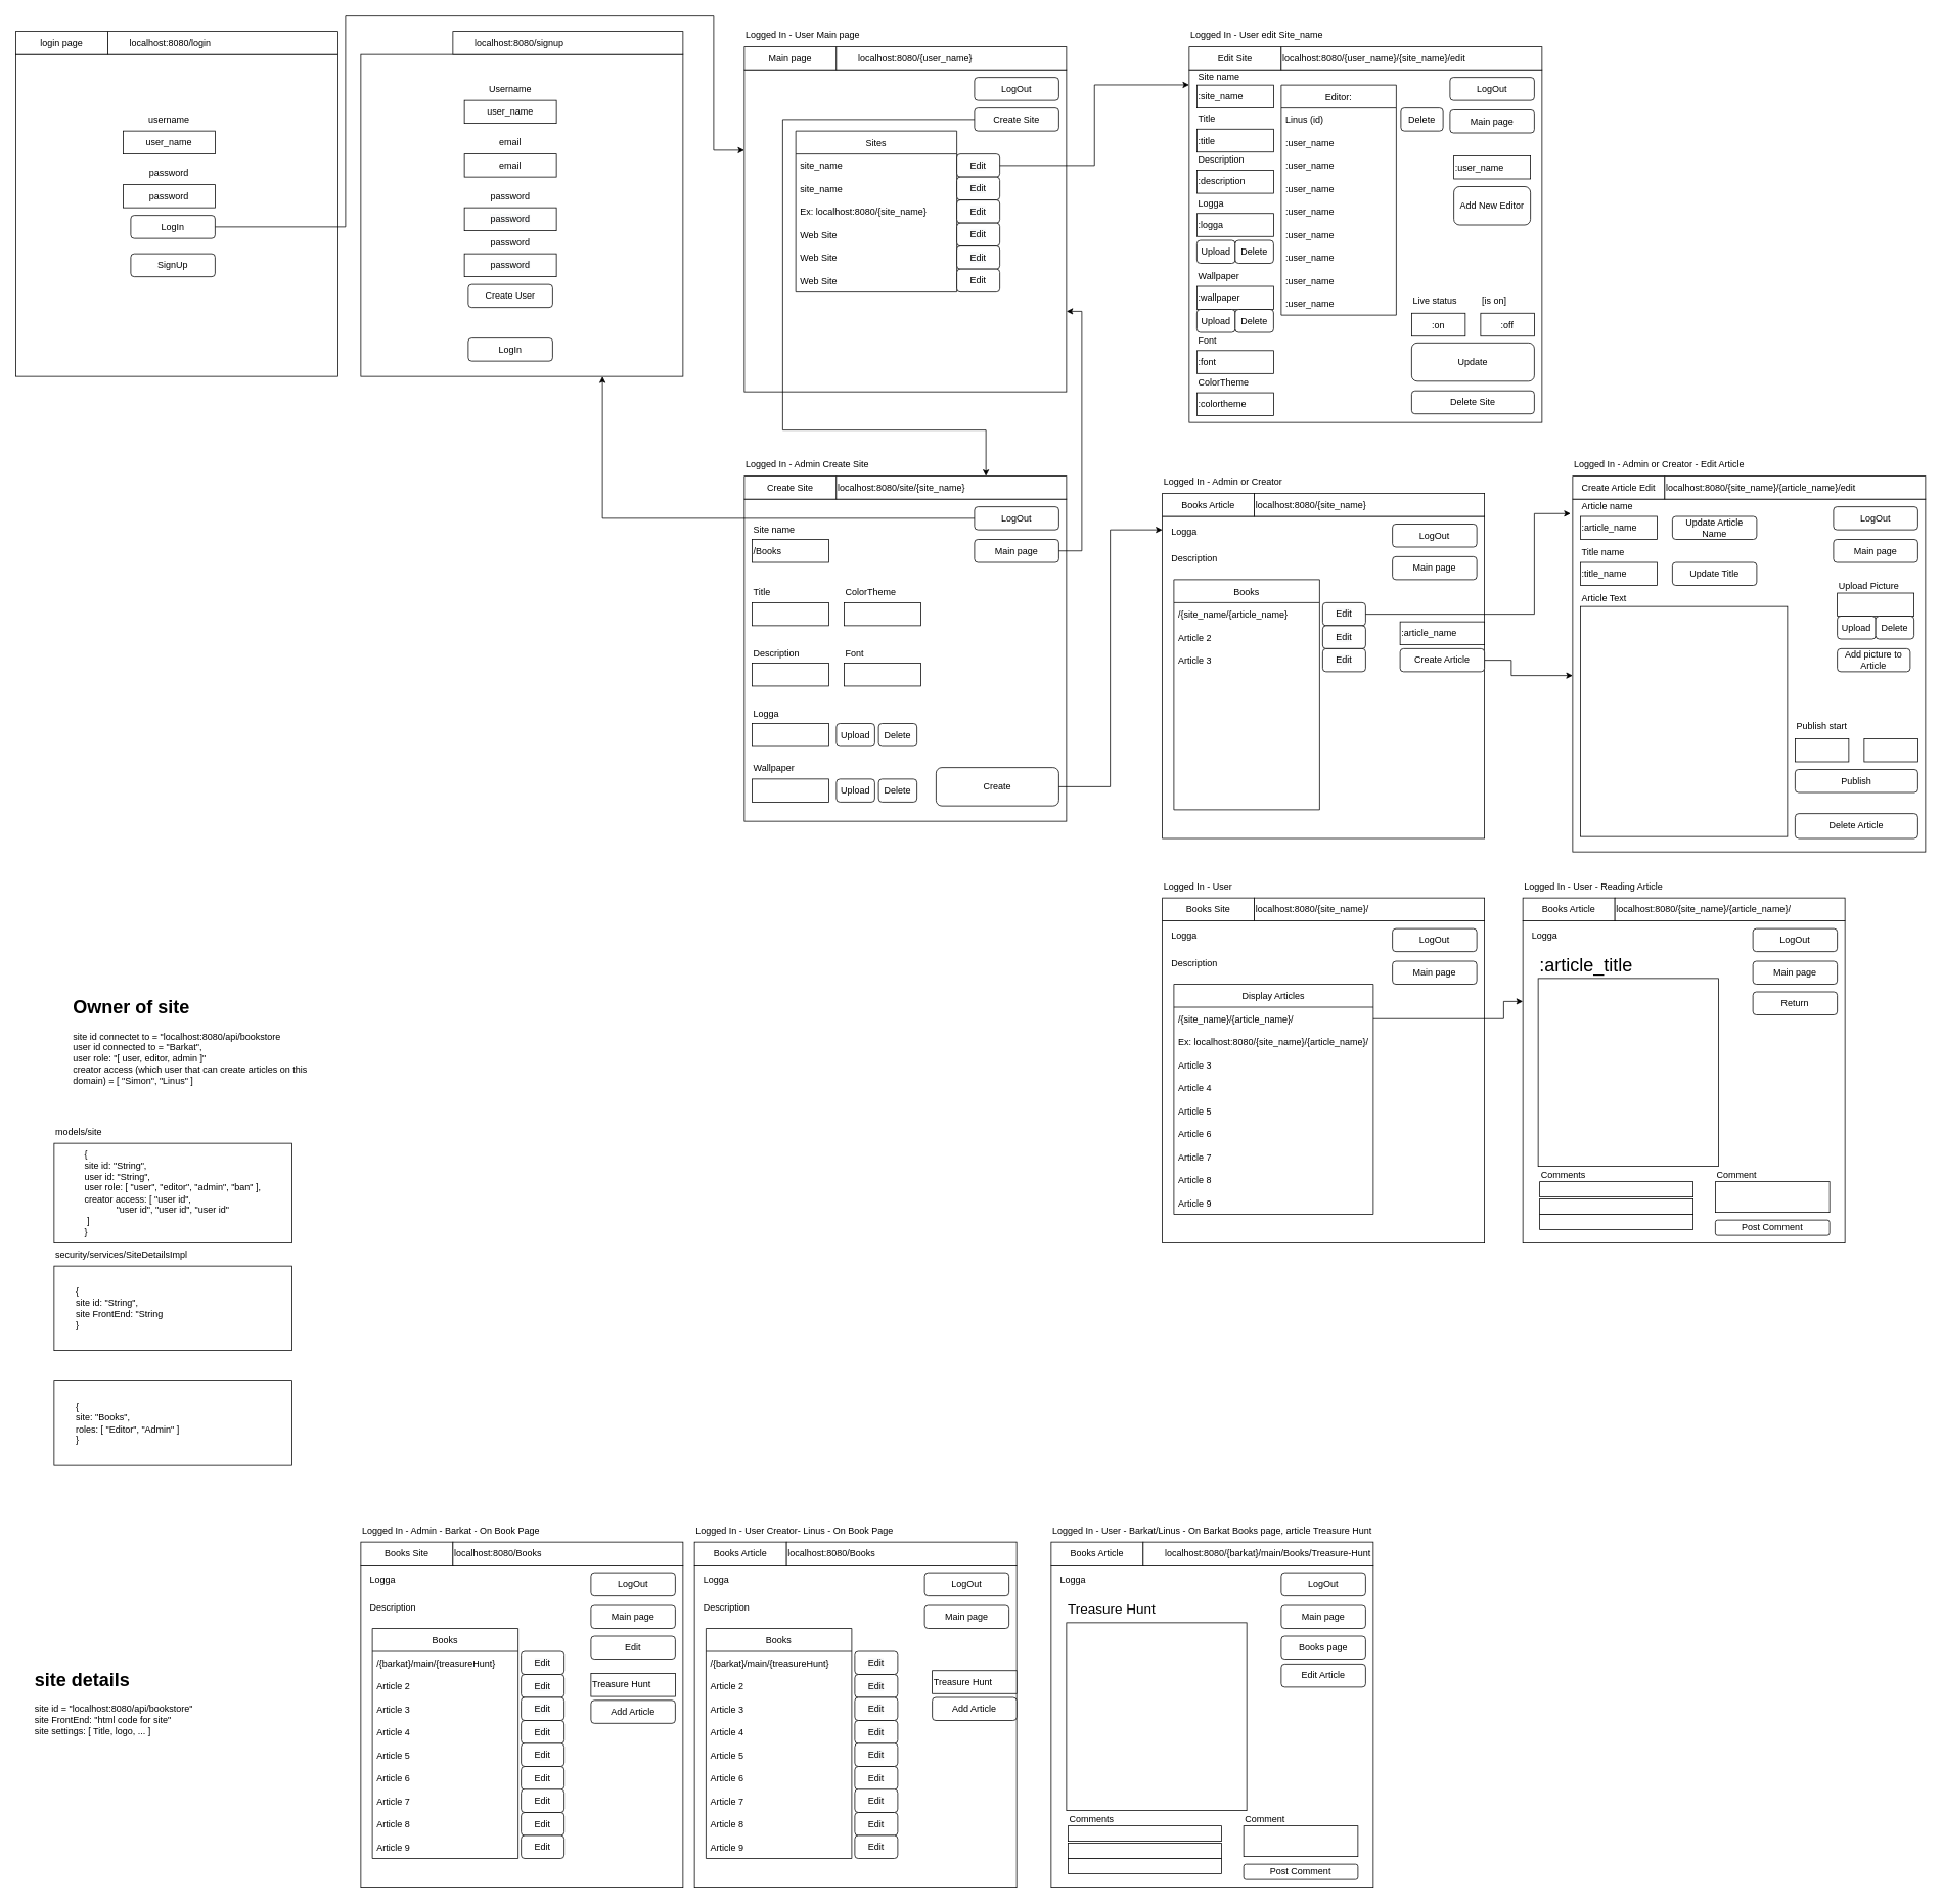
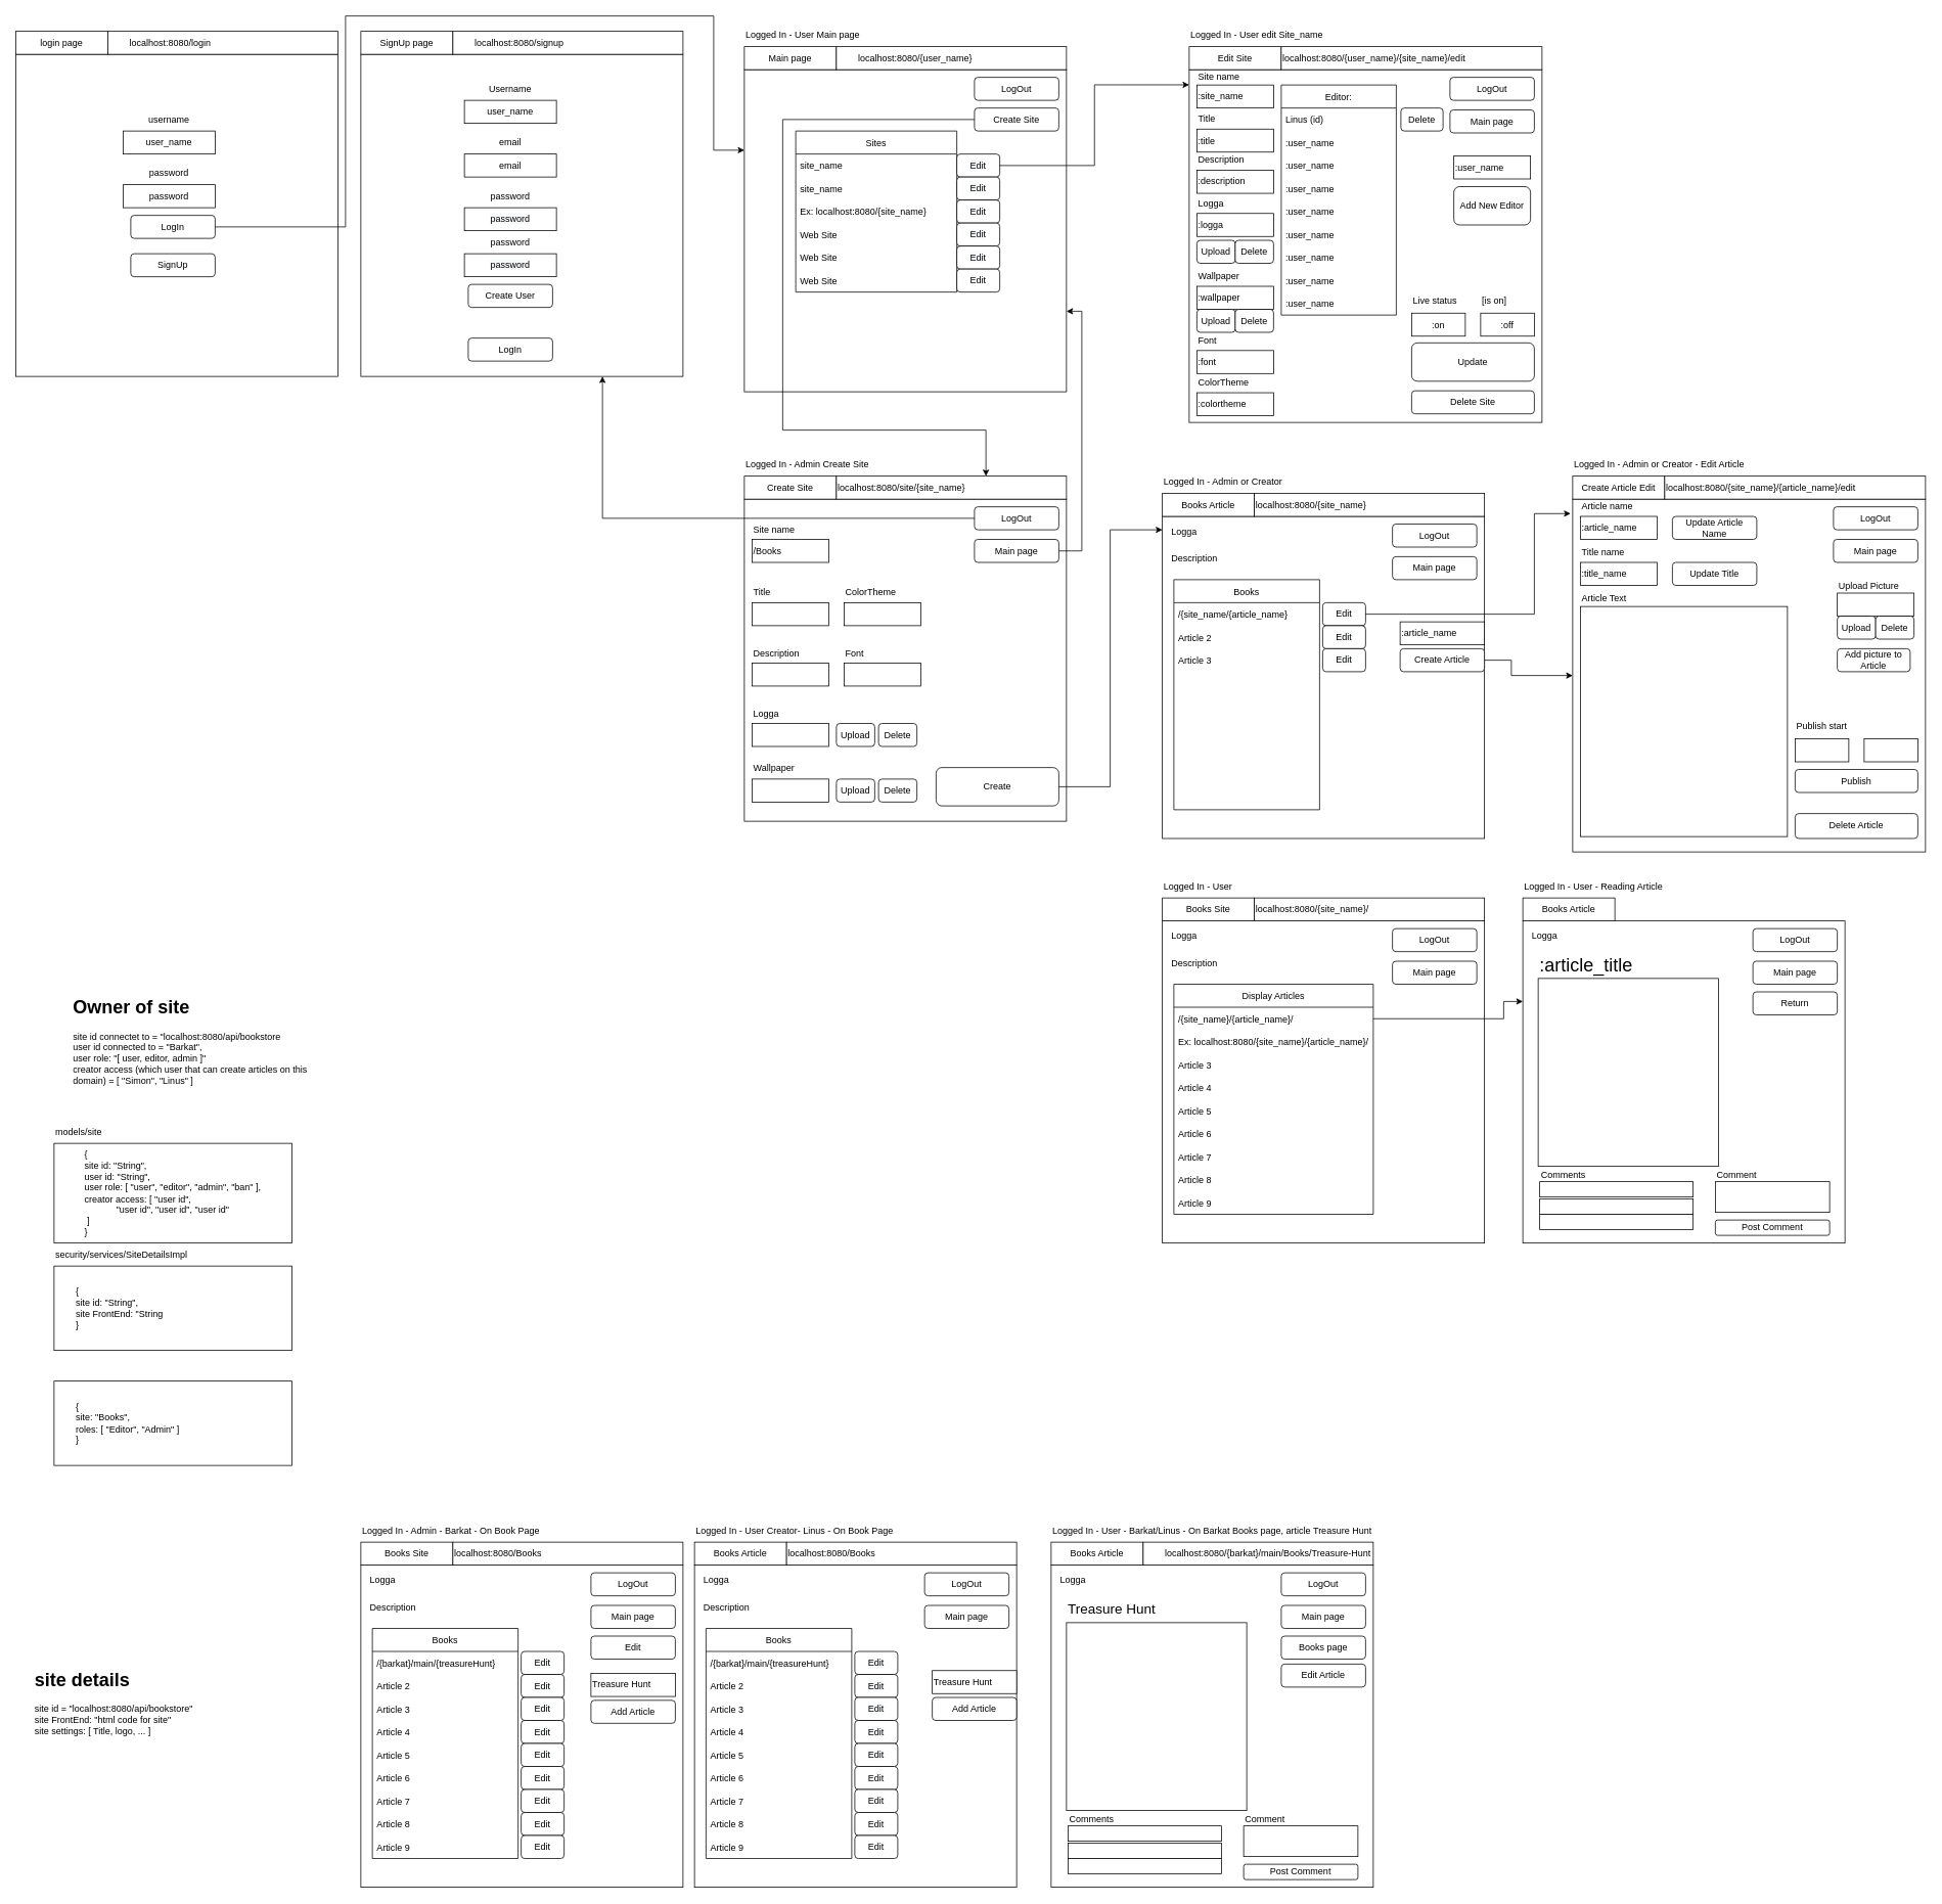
+ <mxCell id="152" value="SignUp page" style="rounded=0;whiteSpace=wrap;html=1;" parent="146" vertex="1"><mxGeometry width="120" height="30" as="geometry" /></mxCell>
- <mxCell id="28" value="&lt;span style=&quot;text-align: center&quot;&gt;localhost:8080/{&lt;/span&gt;site_name&lt;span style=&quot;text-align: center&quot;&gt;}/{&lt;/span&gt;article_name&lt;span style=&quot;text-align: center&quot;&gt;}/&lt;/span&gt;" style="rounded=0;whiteSpace=wrap;html=1;align=left;" parent="1" vertex="1"><mxGeometry x="2105" y="1170" width="300" height="30" as="geometry" /></mxCell>
